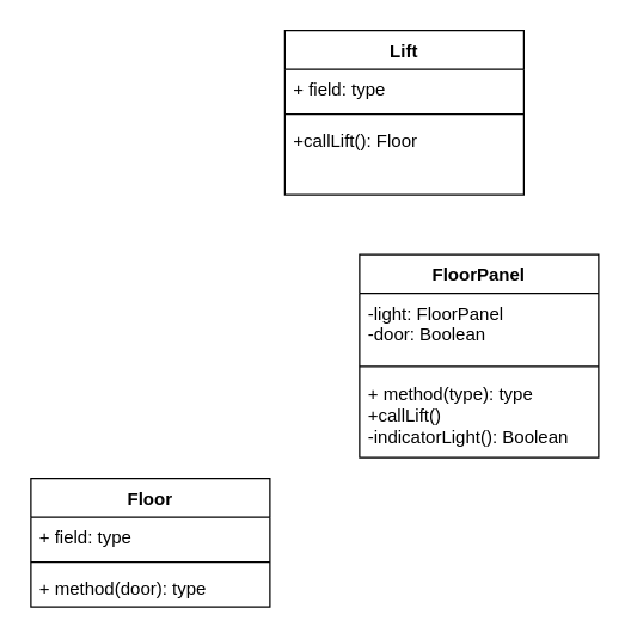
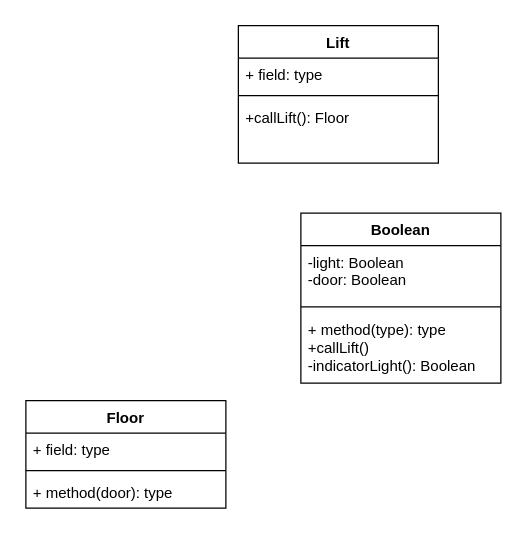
- <mxCell id="2" value="FloorPanel" style="swimlane;fontStyle=1;align=center;verticalAlign=top;childLayout=stackLayout;horizontal=1;startSize=26;horizontalStack=0;resizeParent=1;resizeParentMax=0;resizeLast=0;collapsible=1;marginBottom=0;whiteSpace=wrap;html=1;" vertex="1" parent="1"><mxGeometry x="240" y="170" width="160" height="136" as="geometry" /></mxCell>
+ <mxCell id="2" value="Boolean" style="swimlane;fontStyle=1;align=center;verticalAlign=top;childLayout=stackLayout;horizontal=1;startSize=26;horizontalStack=0;resizeParent=1;resizeParentMax=0;resizeLast=0;collapsible=1;marginBottom=0;whiteSpace=wrap;html=1;" vertex="1" parent="1"><mxGeometry x="240" y="170" width="160" height="136" as="geometry" /></mxCell>
- <mxCell id="3" value="-light: FloorPanel&lt;div&gt;-door: Boolean&lt;/div&gt;" style="text;strokeColor=none;fillColor=none;align=left;verticalAlign=top;spacingLeft=4;spacingRight=4;overflow=hidden;rotatable=0;points=[[0,0.5],[1,0.5]];portConstraint=eastwest;whiteSpace=wrap;html=1;" vertex="1" parent="2"><mxGeometry y="26" width="160" height="44" as="geometry" /></mxCell>
+ <mxCell id="3" value="-light: Boolean&lt;div&gt;-door: Boolean&lt;/div&gt;" style="text;strokeColor=none;fillColor=none;align=left;verticalAlign=top;spacingLeft=4;spacingRight=4;overflow=hidden;rotatable=0;points=[[0,0.5],[1,0.5]];portConstraint=eastwest;whiteSpace=wrap;html=1;" vertex="1" parent="2"><mxGeometry y="26" width="160" height="44" as="geometry" /></mxCell>
